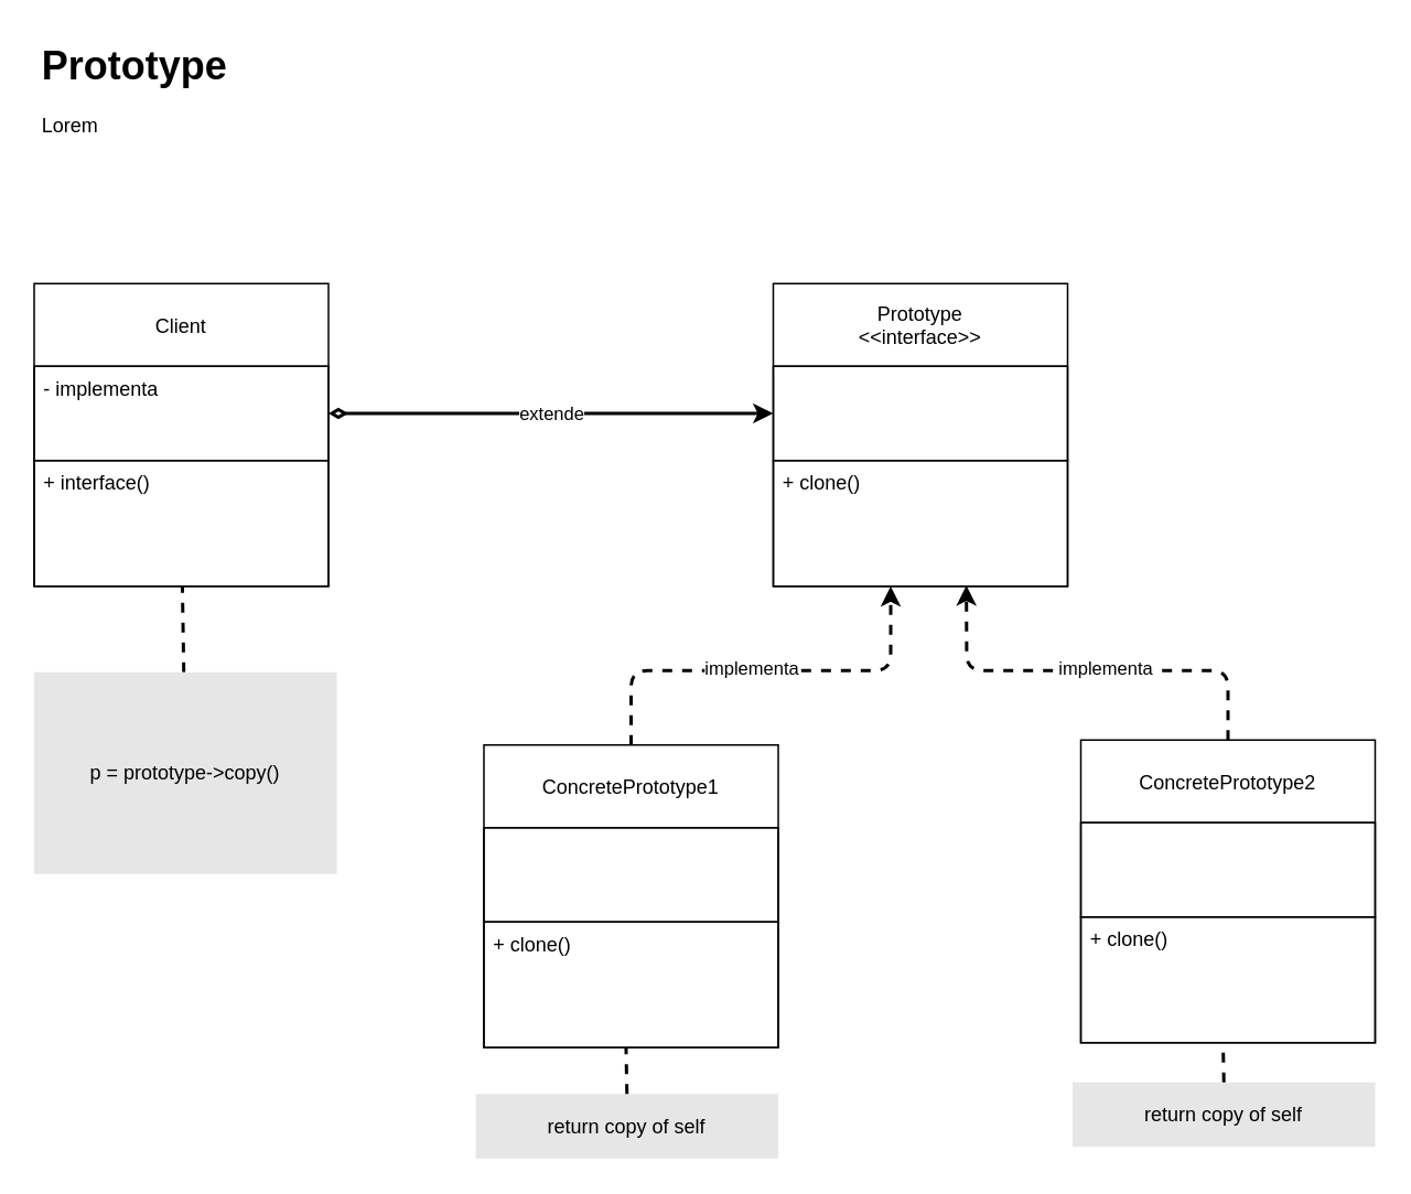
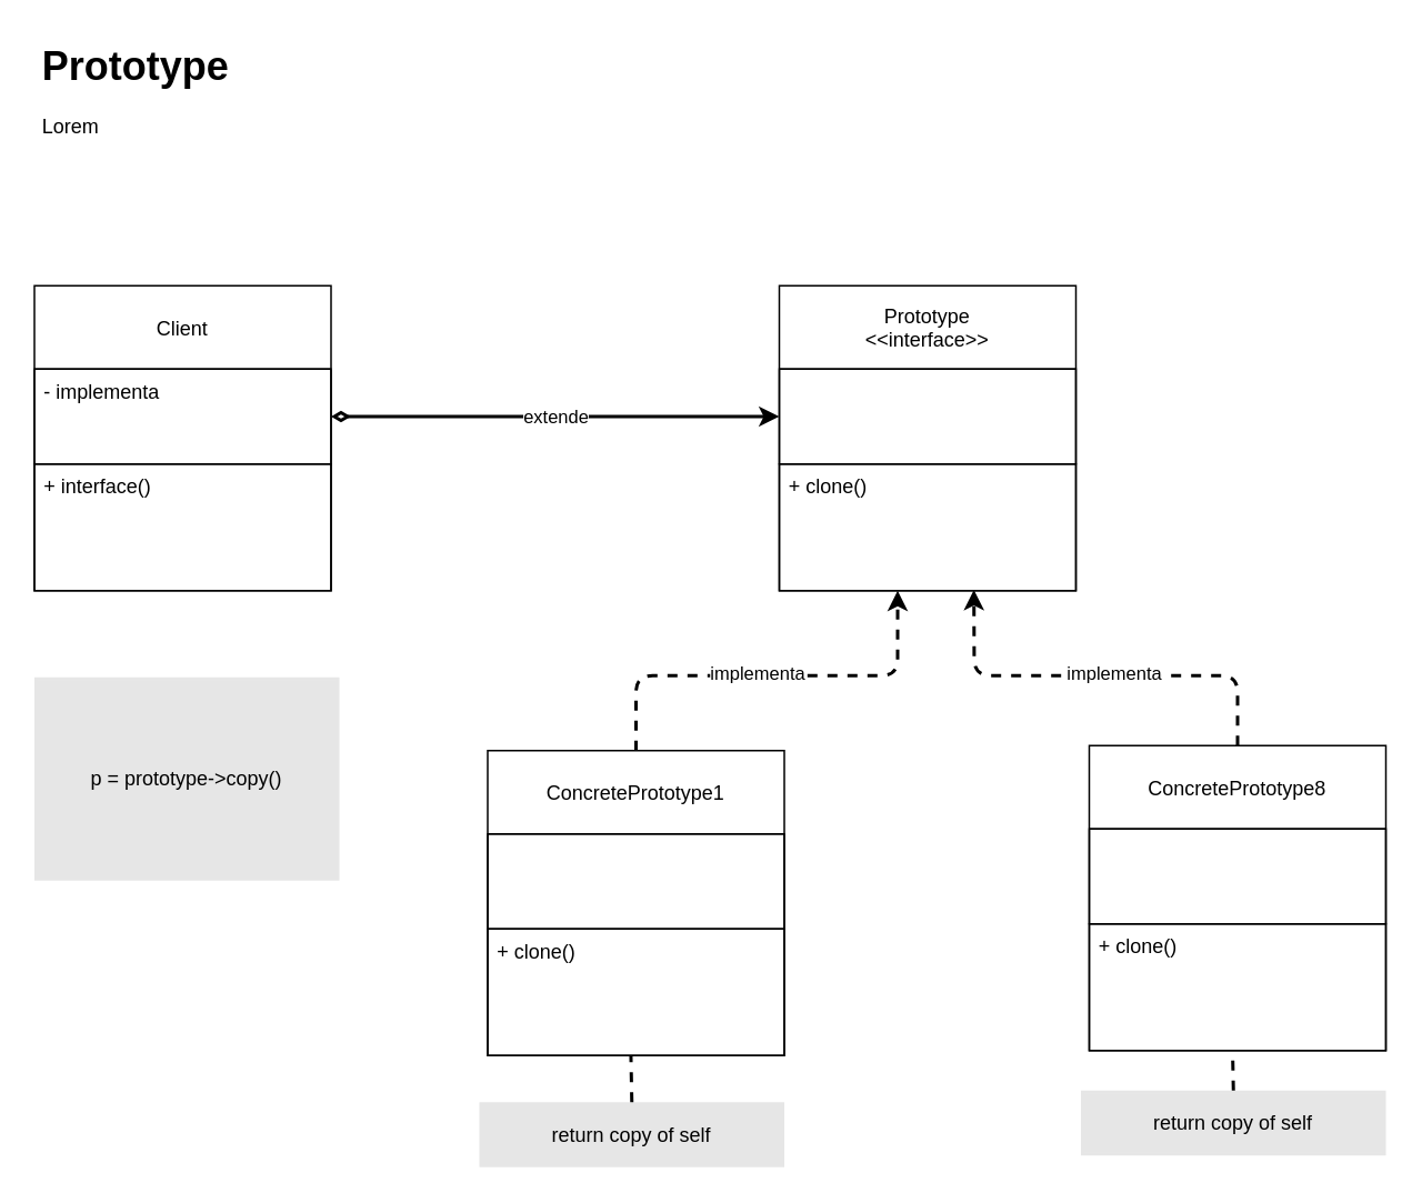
- <mxCell id="10" style="edgeStyle=none;html=1;fontColor=#000000;startArrow=none;startFill=0;strokeColor=#000000;strokeWidth=2;endArrow=none;endFill=0;dashed=1;" parent="1" source="11" target="4" edge="1"><mxGeometry relative="1" as="geometry" /></mxCell>
- <mxCell id="15" value="ConcretePrototype2" style="swimlane;fontStyle=0;childLayout=stackLayout;horizontal=1;startSize=50;fillColor=none;horizontalStack=0;resizeParent=1;resizeParentMax=0;resizeLast=0;collapsible=1;marginBottom=0;rounded=0;shadow=0;sketch=0;fontColor=#000000;strokeColor=#000000;" parent="1" vertex="1"><mxGeometry x="653" y="447" width="178" height="183" as="geometry"><mxRectangle x="-505" y="-802" width="89" height="50" as="alternateBounds" /></mxGeometry></mxCell>
+ <mxCell id="15" value="ConcretePrototype8" style="swimlane;fontStyle=0;childLayout=stackLayout;horizontal=1;startSize=50;fillColor=none;horizontalStack=0;resizeParent=1;resizeParentMax=0;resizeLast=0;collapsible=1;marginBottom=0;rounded=0;shadow=0;sketch=0;fontColor=#000000;strokeColor=#000000;" parent="1" vertex="1"><mxGeometry x="653" y="447" width="178" height="183" as="geometry"><mxRectangle x="-505" y="-802" width="89" height="50" as="alternateBounds" /></mxGeometry></mxCell>
